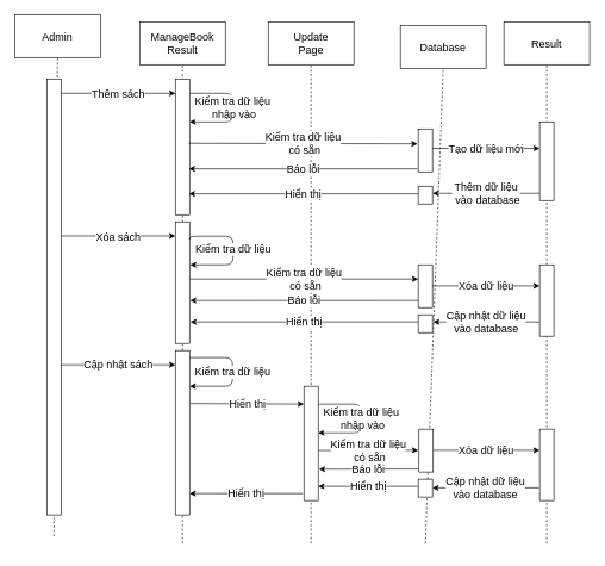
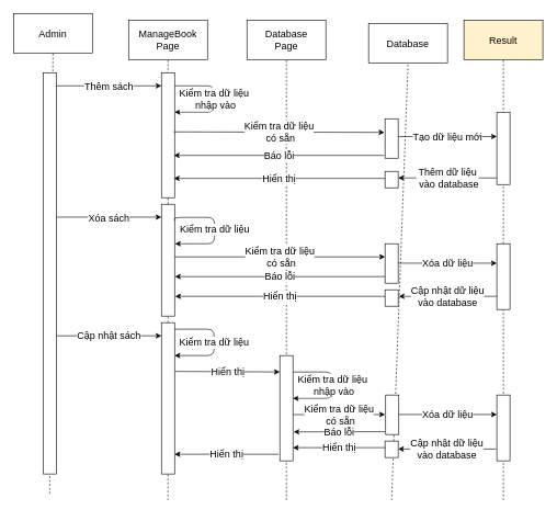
- <mxCell id="6" value="ManageBook&lt;br style=&quot;font-size: 15px;&quot;&gt;Result" style="rounded=0;whiteSpace=wrap;html=1;fontSize=15;" vertex="1" parent="1"><mxGeometry x="195" y="30" width="120" height="60" as="geometry" /></mxCell>
+ <mxCell id="6" value="ManageBook&lt;br style=&quot;font-size: 15px;&quot;&gt;Page" style="rounded=0;whiteSpace=wrap;html=1;fontSize=15;" vertex="1" parent="1"><mxGeometry x="195" y="30" width="120" height="60" as="geometry" /></mxCell>
- <mxCell id="10" value="Update&lt;br style=&quot;font-size: 15px;&quot;&gt;Page" style="rounded=0;whiteSpace=wrap;html=1;fontSize=15;" vertex="1" parent="8"><mxGeometry width="120" height="60" as="geometry" /></mxCell>
+ <mxCell id="10" value="Database&lt;br style=&quot;font-size: 15px;&quot;&gt;Page" style="rounded=0;whiteSpace=wrap;html=1;fontSize=15;" vertex="1" parent="8"><mxGeometry width="120" height="60" as="geometry" /></mxCell>
- <mxCell id="32" value="Result" style="rounded=0;whiteSpace=wrap;html=1;fontSize=15;" vertex="1" parent="30"><mxGeometry y="10" width="120" height="60" as="geometry" /></mxCell>
+ <mxCell id="32" value="Result" style="rounded=0;whiteSpace=wrap;html=1;fontSize=15;fillColor=#fff2cc;" vertex="1" parent="30"><mxGeometry y="10" width="120" height="60" as="geometry" /></mxCell>
